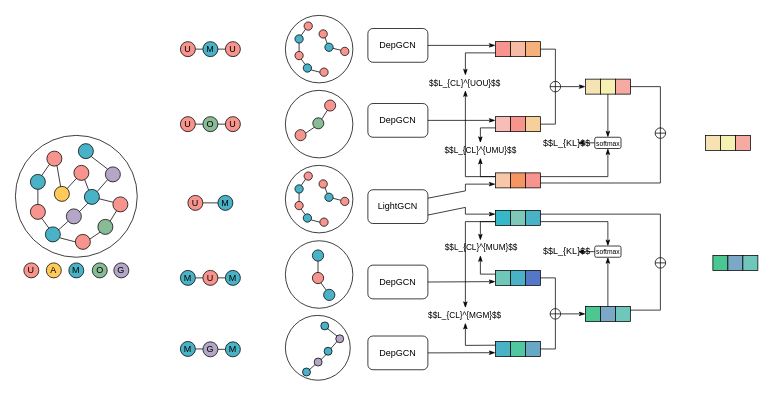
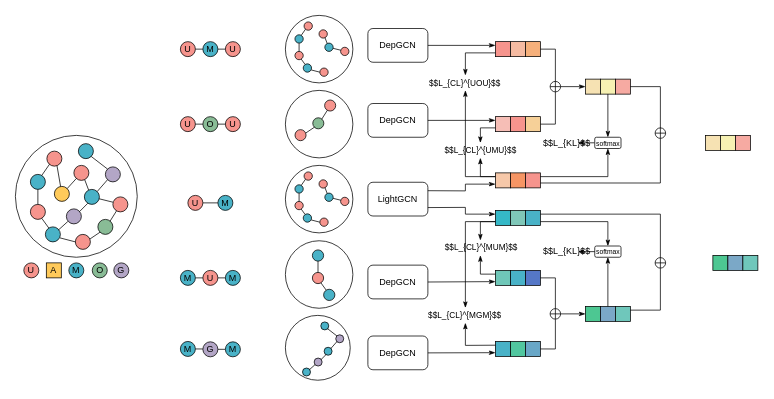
- <mxCell id="124" value="LightGCN" style="rounded=1;whiteSpace=wrap;html=1;" parent="1" vertex="1"><mxGeometry x="490" y="252.5" width="80" height="45" as="geometry" /></mxCell>
+ <mxCell id="124" value="LightGCN" style="rounded=1;whiteSpace=wrap;html=1;" parent="1" vertex="1"><mxGeometry x="490" y="242.5" width="80" height="45" as="geometry" /></mxCell>
- <mxCell id="120" value="A" style="ellipse;whiteSpace=wrap;html=1;aspect=fixed;fillColor=#FFCA5A;" parent="118" vertex="1"><mxGeometry x="30" width="20" height="20" as="geometry" /></mxCell>
+ <mxCell id="120" value="A" style="whiteSpace=wrap;html=1;aspect=fixed;fillColor=#FFCA5A;rounded=0;" parent="118" vertex="1"><mxGeometry x="30" width="20" height="20" as="geometry" /></mxCell>
